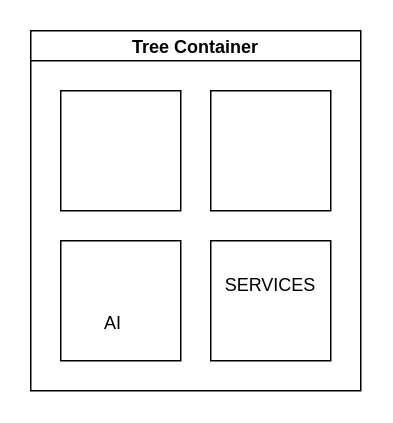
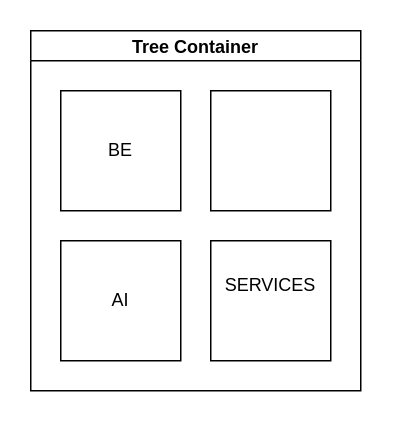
+ <mxCell id="4" value="BE" style="text;html=1;align=center;verticalAlign=middle;whiteSpace=wrap;rounded=0;" vertex="1" parent="2"><mxGeometry x="30" y="65" width="60" height="30" as="geometry" /></mxCell>
- <mxCell id="7" value="AI" style="text;html=1;align=center;verticalAlign=middle;whiteSpace=wrap;rounded=0;" vertex="1" parent="2"><mxGeometry x="25" y="180" width="60" height="30" as="geometry" /></mxCell>
+ <mxCell id="7" value="AI" style="text;html=1;align=center;verticalAlign=middle;whiteSpace=wrap;rounded=0;" vertex="1" parent="2"><mxGeometry x="30" y="165" width="60" height="30" as="geometry" /></mxCell>
